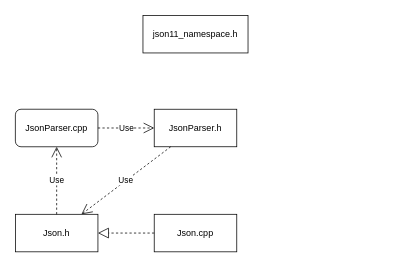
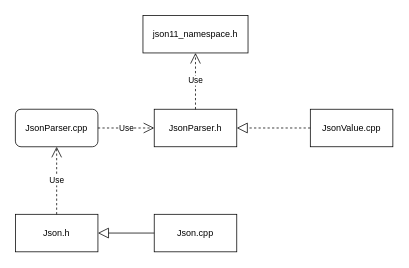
+ <mxCell id="7" value="" style="endArrow=block;dashed=1;endFill=0;endSize=12;html=1;rounded=0;" parent="1" source="6" target="4" edge="1"><mxGeometry width="160" relative="1" as="geometry"><mxPoint x="-100" y="200" as="sourcePoint" /><mxPoint x="60" y="200" as="targetPoint" /></mxGeometry></mxCell>
+ <mxCell id="6" value="JsonValue.cpp" style="html=1;whiteSpace=wrap;" parent="1" vertex="1"><mxGeometry x="413" y="145" width="110" height="50" as="geometry" /></mxCell>
- <mxCell id="5" value="Use" style="endArrow=open;endSize=12;dashed=1;html=1;rounded=0;" parent="1" source="4" target="9" edge="1"><mxGeometry width="160" relative="1" as="geometry"><mxPoint x="-50" y="140" as="sourcePoint" /><mxPoint x="110" y="140" as="targetPoint" /></mxGeometry></mxCell>
+ <mxCell id="5" value="Use" style="endArrow=open;endSize=12;dashed=1;html=1;rounded=0;" parent="1" source="4" target="3" edge="1"><mxGeometry width="160" relative="1" as="geometry"><mxPoint x="-50" y="140" as="sourcePoint" /><mxPoint x="110" y="140" as="targetPoint" /></mxGeometry></mxCell>
- <mxCell id="12" value="" style="endArrow=block;dashed=1;endFill=0;endSize=12;html=1;rounded=0;" parent="1" source="11" target="9" edge="1"><mxGeometry width="160" relative="1" as="geometry"><mxPoint x="120" y="215" as="sourcePoint" /><mxPoint x="280" y="215" as="targetPoint" /></mxGeometry></mxCell>
+ <mxCell id="12" value="" style="endArrow=block;dashed=0;endFill=0;endSize=12;html=1;rounded=0;" parent="1" source="11" target="9" edge="1"><mxGeometry width="160" relative="1" as="geometry"><mxPoint x="120" y="215" as="sourcePoint" /><mxPoint x="280" y="215" as="targetPoint" /></mxGeometry></mxCell>
